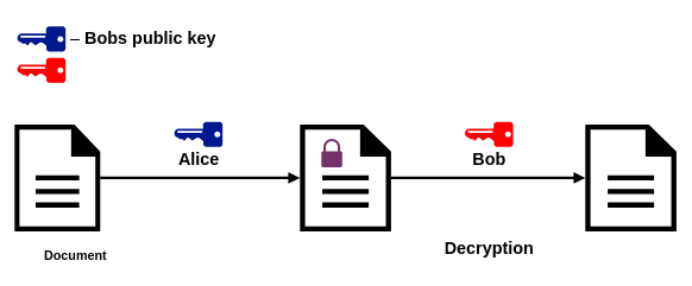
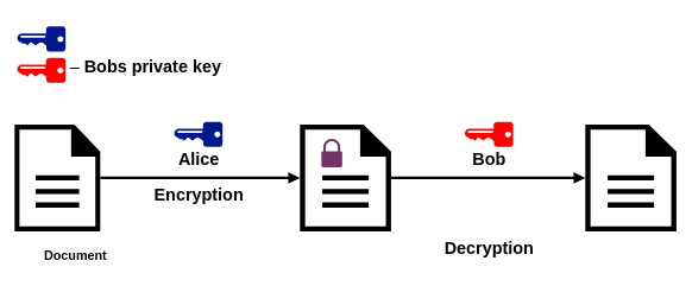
- <mxCell id="18" value="&lt;span style=&quot;font-size: 24px;&quot;&gt;&lt;b style=&quot;&quot;&gt;&amp;nbsp;&lt;/b&gt;&lt;/span&gt;&lt;span style=&quot;left: 210.055px; top: 904.195px; font-family: sans-serif; transform: scaleX(0.969);&quot;&gt;&lt;font style=&quot;font-size: 24px&quot;&gt;–&lt;/font&gt;&lt;/span&gt;&lt;span style=&quot;font-size: 24px;&quot;&gt;&lt;b style=&quot;&quot;&gt;&amp;nbsp;Bobs public key&amp;nbsp;&lt;/b&gt;&lt;/span&gt;" style="text;html=1;align=center;verticalAlign=middle;resizable=0;points=[];autosize=1;strokeWidth=1;" parent="1" vertex="1"><mxGeometry x="80" y="34.01" width="240" height="40" as="geometry" /></mxCell>
+ <mxCell id="15" value="&lt;span style=&quot;font-size: 24px;&quot;&gt;&lt;b style=&quot;&quot;&gt;&amp;nbsp;&lt;/b&gt;&lt;/span&gt;&lt;span style=&quot;left: 210.055px; top: 904.195px; font-family: sans-serif; transform: scaleX(0.969);&quot;&gt;&lt;font style=&quot;font-size: 24px&quot;&gt;–&lt;/font&gt;&lt;/span&gt;&lt;span style=&quot;font-size: 24px;&quot;&gt;&lt;b style=&quot;&quot;&gt;&amp;nbsp;Bobs private key&lt;/b&gt;&lt;/span&gt;" style="text;html=1;align=center;verticalAlign=middle;resizable=0;points=[];autosize=1;strokeWidth=1;" parent="1" vertex="1"><mxGeometry x="80" y="74.01" width="240" height="40" as="geometry" /></mxCell>
+ <mxCell id="10" value="&lt;b&gt;&lt;font style=&quot;font-size: 24px&quot;&gt;Encryption&lt;/font&gt;&lt;/b&gt;" style="text;html=1;align=center;verticalAlign=middle;resizable=0;points=[];autosize=1;" parent="1" vertex="1"><mxGeometry x="202.62" y="254" width="150" height="40" as="geometry" /></mxCell>
